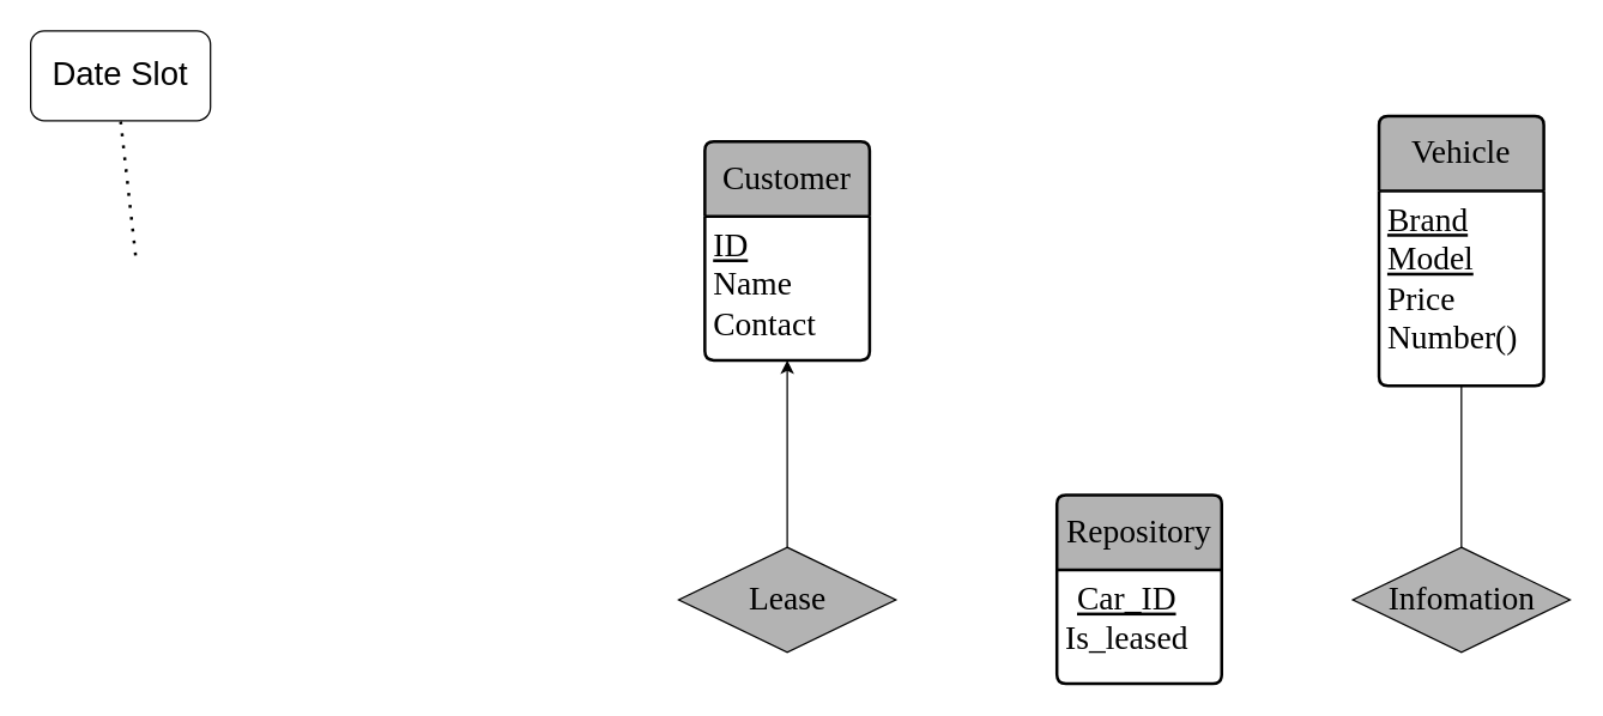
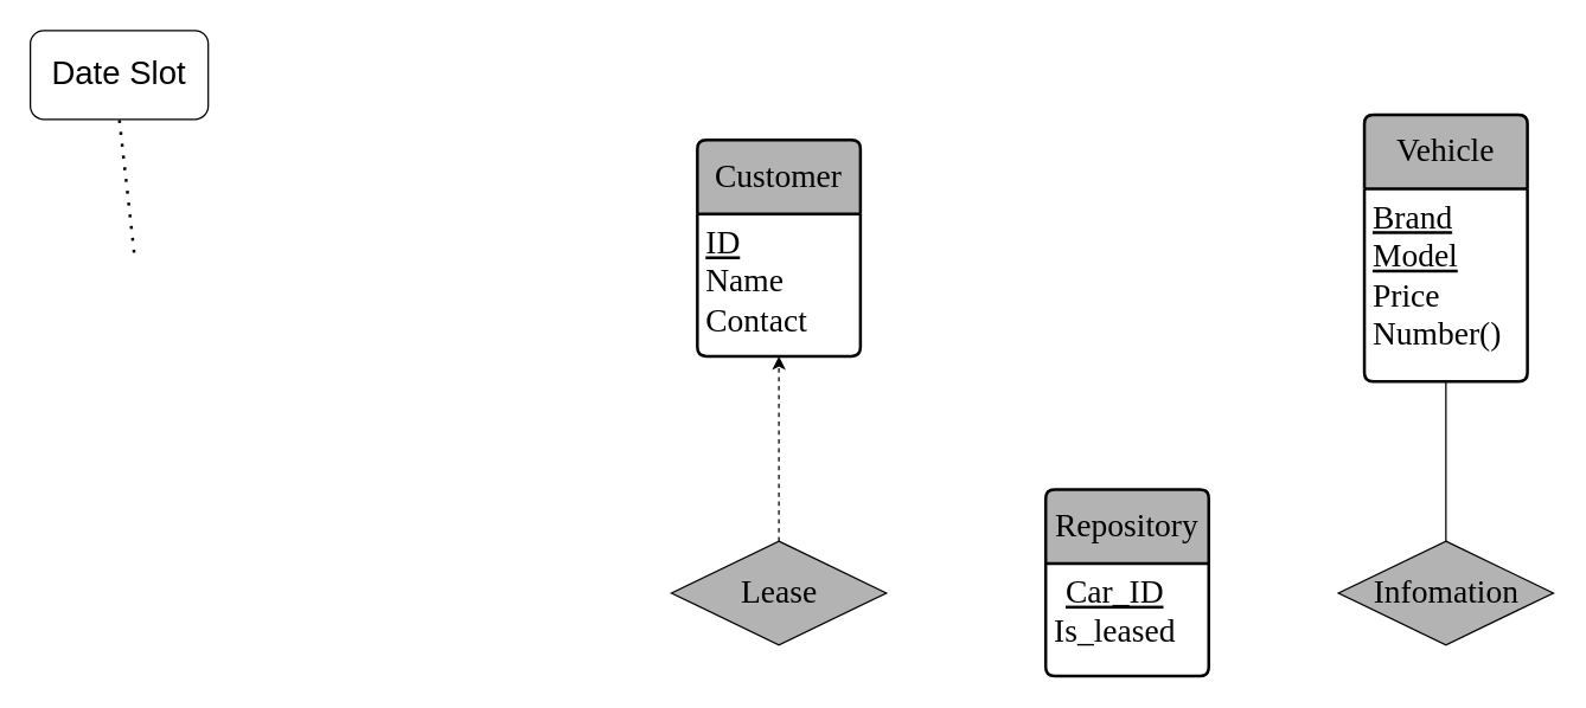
- <mxCell id="13" value="" style="endArrow=classic;html=1;rounded=0;entryX=0.5;entryY=1;entryDx=0;entryDy=0;" edge="1" parent="1" source="12" target="3"><mxGeometry width="50" height="50" relative="1" as="geometry"><mxPoint x="720" y="360" as="sourcePoint" /><mxPoint x="770" y="310" as="targetPoint" /></mxGeometry></mxCell>
+ <mxCell id="13" value="" style="endArrow=classic;html=1;rounded=0;entryX=0.5;entryY=1;entryDx=0;entryDy=0;dashed=1;" edge="1" parent="1" source="12" target="3"><mxGeometry width="50" height="50" relative="1" as="geometry"><mxPoint x="720" y="360" as="sourcePoint" /><mxPoint x="770" y="310" as="targetPoint" /></mxGeometry></mxCell>
